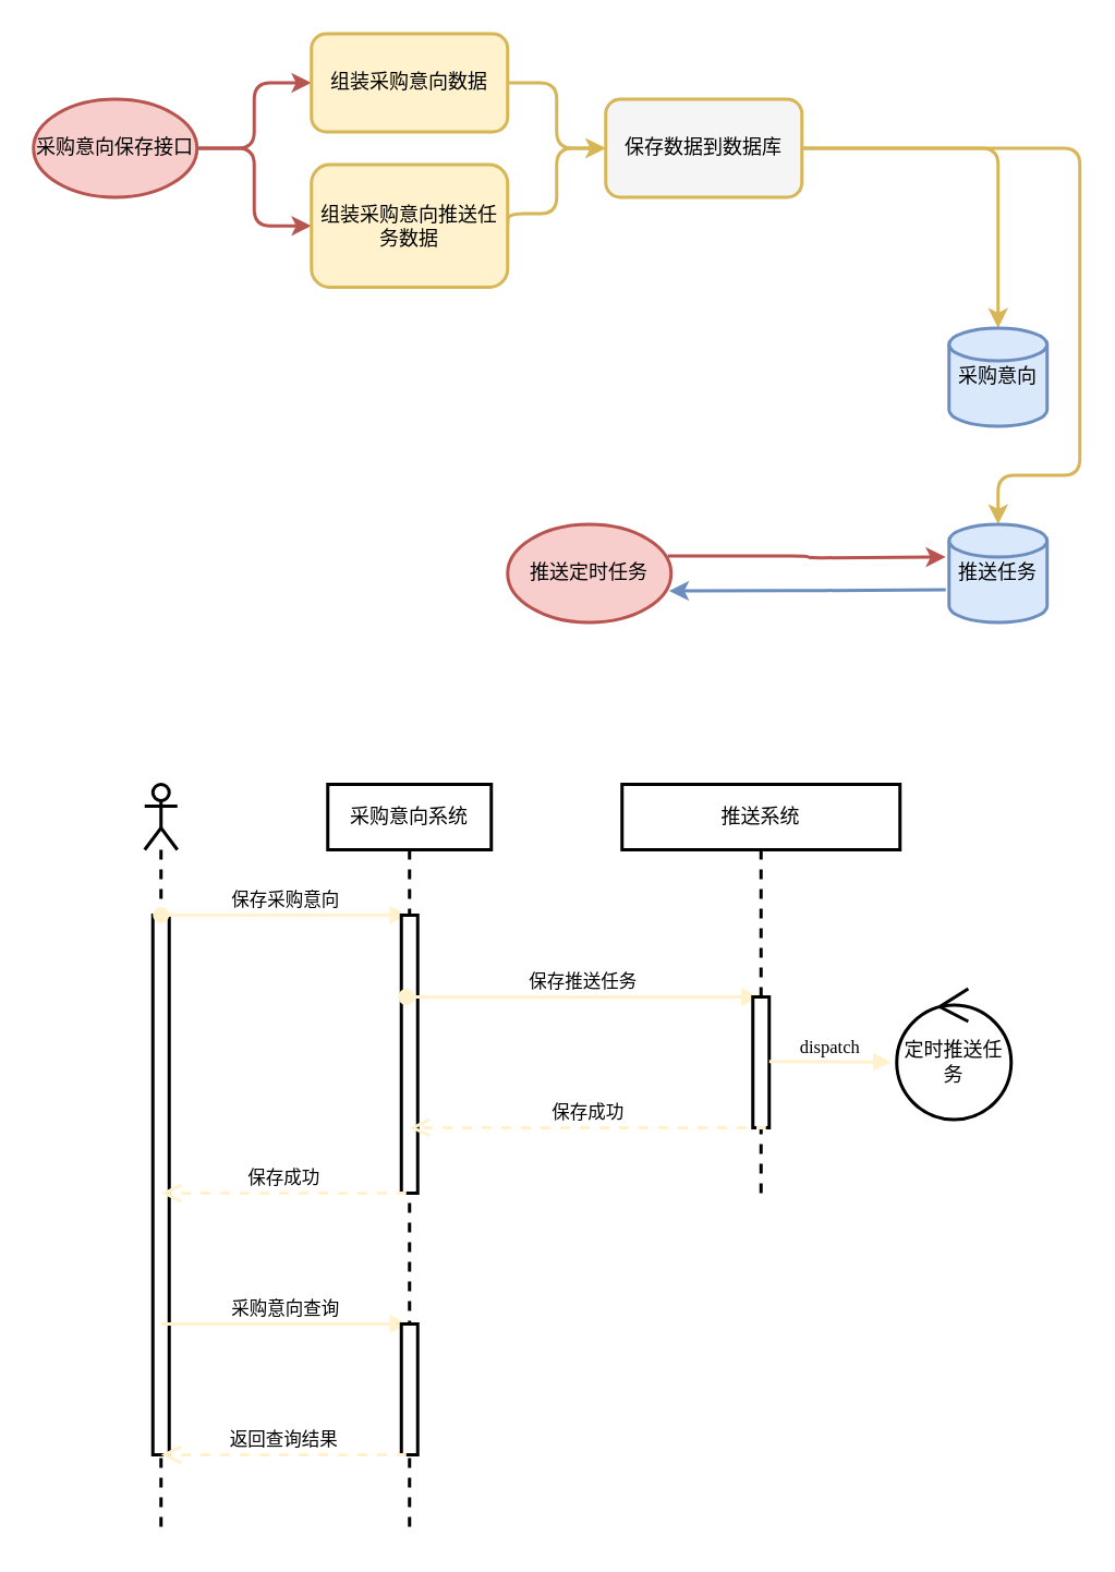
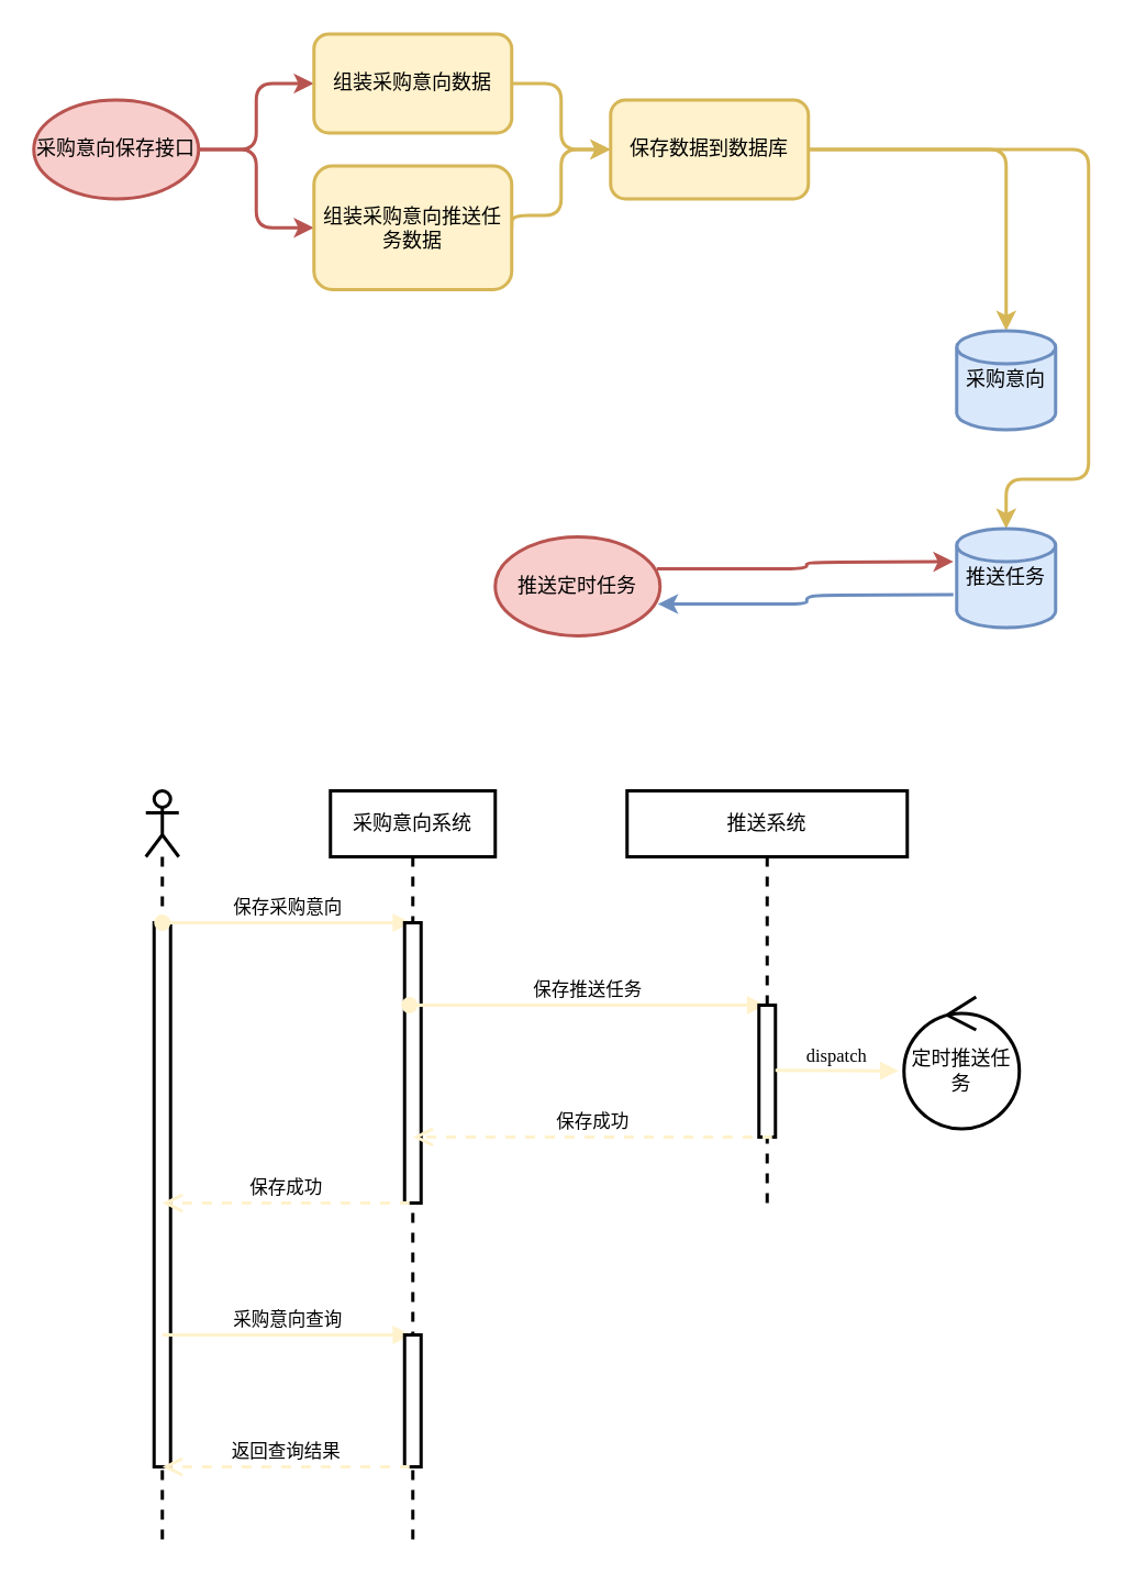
- <mxCell id="11" value="保存数据到数据库" style="rounded=1;whiteSpace=wrap;html=1;fillColor=#f5f5f5;strokeColor=#d6b656;strokeWidth=2;fontFamily=仿宋;" vertex="1" parent="1"><mxGeometry x="370" y="60" width="120" height="60" as="geometry" /></mxCell>
+ <mxCell id="11" value="保存数据到数据库" style="rounded=1;whiteSpace=wrap;html=1;fillColor=#fff2cc;strokeColor=#d6b656;strokeWidth=2;fontFamily=仿宋;" vertex="1" parent="1"><mxGeometry x="370" y="60" width="120" height="60" as="geometry" /></mxCell>
- <mxCell id="12" value="推送定时任务" style="strokeWidth=2;html=1;shape=mxgraph.flowchart.start_1;whiteSpace=wrap;fillColor=#f8cecc;strokeColor=#b85450;fontFamily=仿宋;" vertex="1" parent="1"><mxGeometry x="310" y="320" width="100" height="60" as="geometry" /></mxCell>
+ <mxCell id="12" value="推送定时任务" style="strokeWidth=2;html=1;shape=mxgraph.flowchart.start_1;whiteSpace=wrap;fillColor=#f8cecc;strokeColor=#b85450;fontFamily=仿宋;" vertex="1" parent="1"><mxGeometry x="300" y="325" width="100" height="60" as="geometry" /></mxCell>
